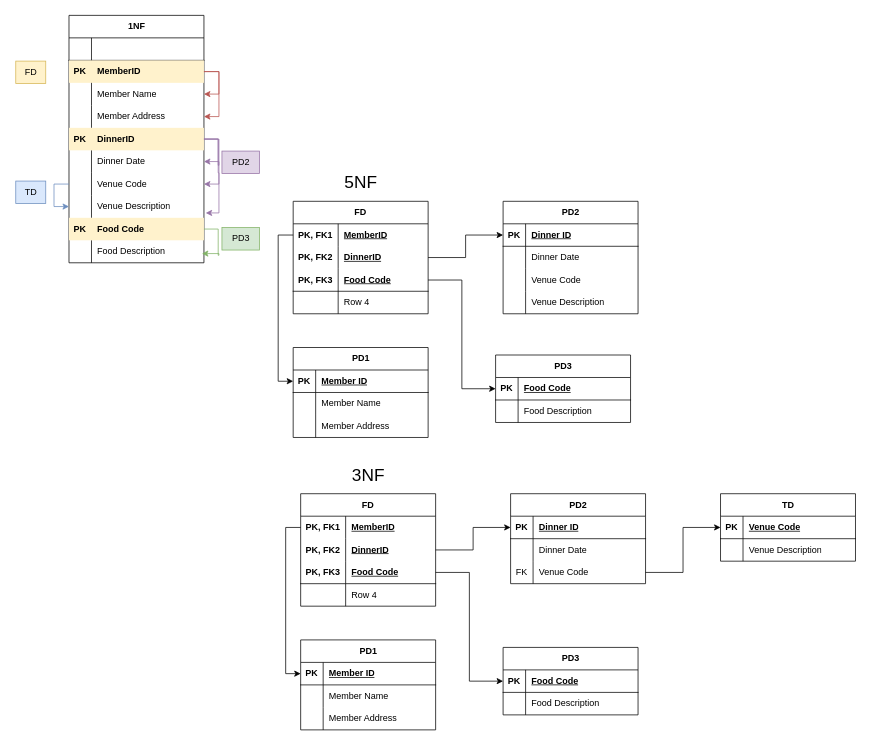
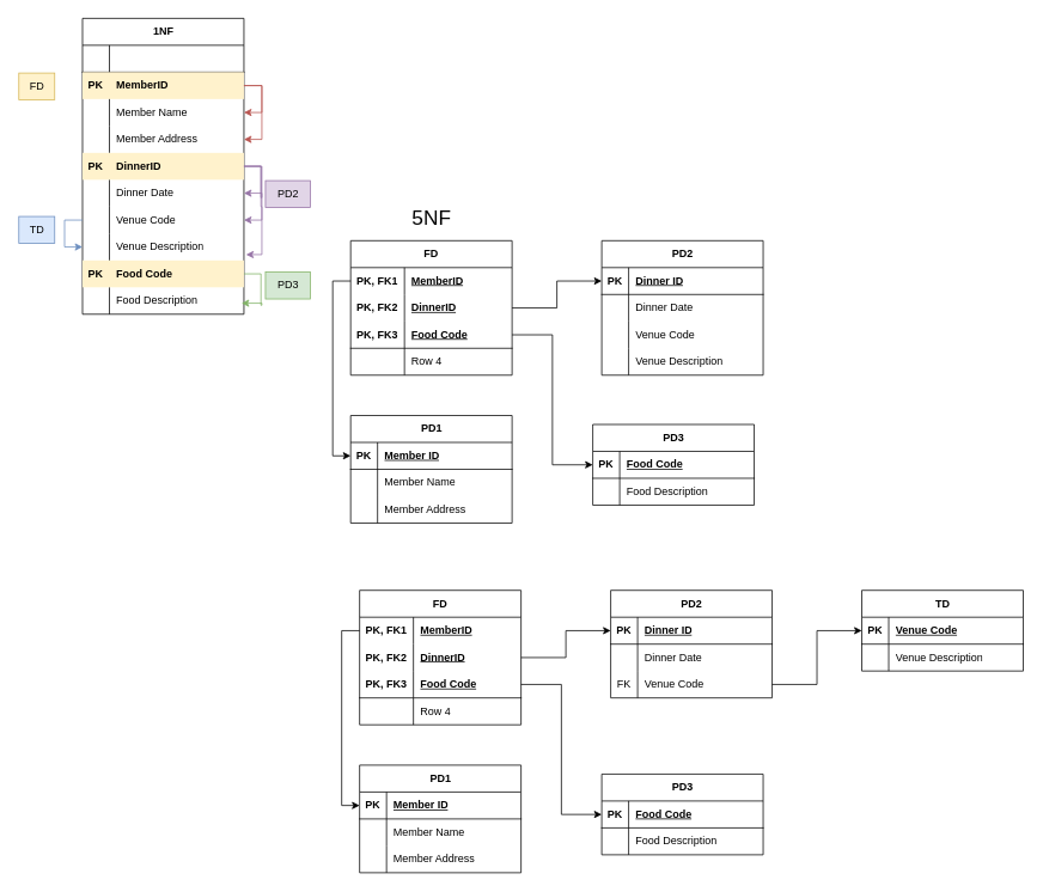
- <mxCell id="100" value="&lt;font style=&quot;font-size: 23px;&quot;&gt;3NF&lt;/font&gt;" style="text;html=1;align=center;verticalAlign=middle;resizable=0;points=[];autosize=1;strokeColor=none;fillColor=none;" parent="1" vertex="1"><mxGeometry x="455" y="613" width="70" height="40" as="geometry" /></mxCell>
